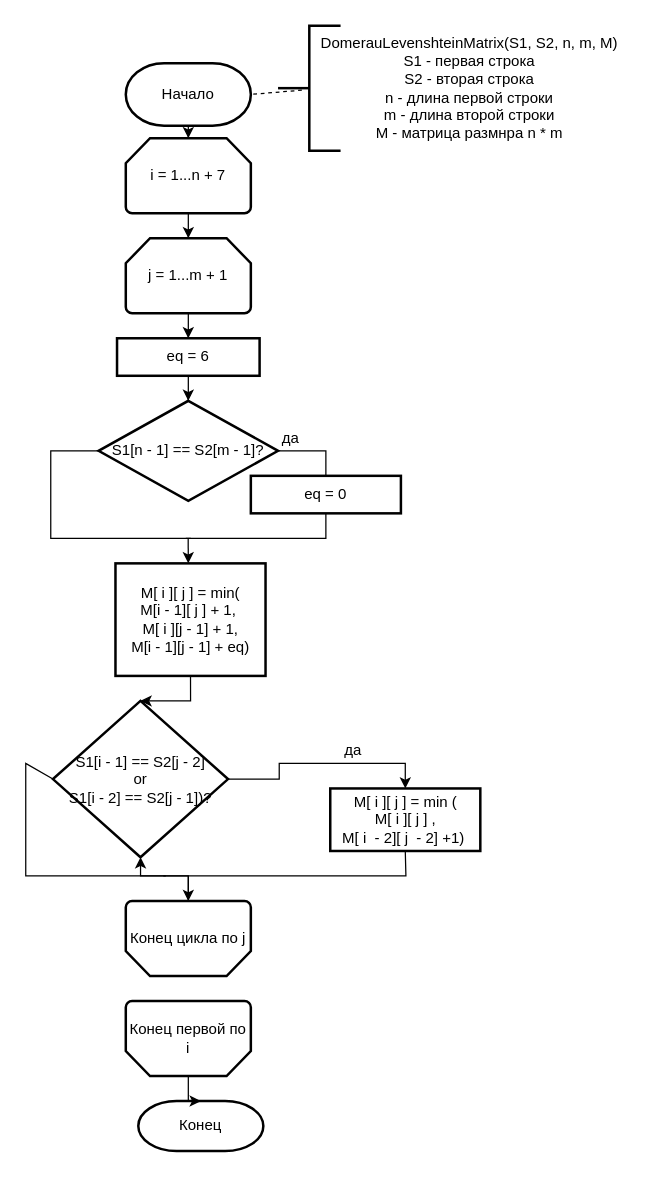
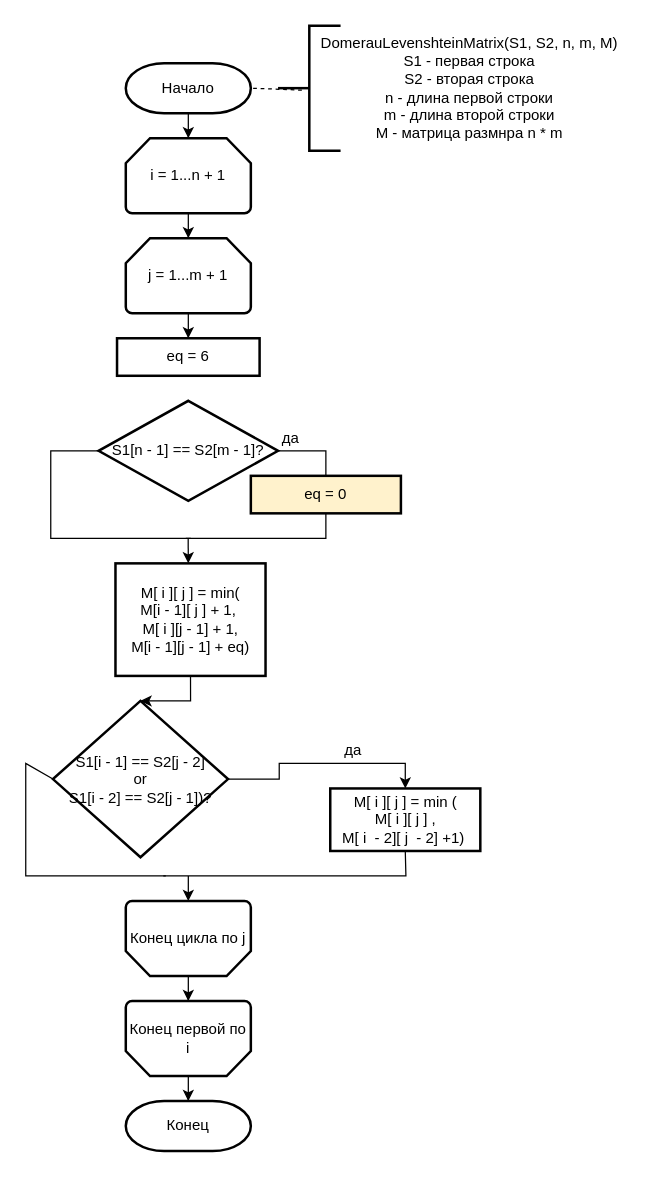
- <mxCell id="3" value="Начало" style="strokeWidth=2;html=1;shape=mxgraph.flowchart.terminator;whiteSpace=wrap;" parent="1" vertex="1"><mxGeometry x="100" y="50" width="100" height="50" as="geometry" /></mxCell>
+ <mxCell id="3" value="Начало" style="strokeWidth=2;html=1;shape=mxgraph.flowchart.terminator;whiteSpace=wrap;" parent="1" vertex="1"><mxGeometry x="100" y="50" width="100" height="40" as="geometry" /></mxCell>
- <mxCell id="8" value="i = 1...n + 7" style="strokeWidth=2;html=1;shape=mxgraph.flowchart.loop_limit;whiteSpace=wrap;" parent="1" vertex="1"><mxGeometry x="100" y="110" width="100" height="60" as="geometry" /></mxCell>
+ <mxCell id="8" value="i = 1...n + 1" style="strokeWidth=2;html=1;shape=mxgraph.flowchart.loop_limit;whiteSpace=wrap;" parent="1" vertex="1"><mxGeometry x="100" y="110" width="100" height="60" as="geometry" /></mxCell>
- <mxCell id="16" value="" style="edgeStyle=orthogonalEdgeStyle;rounded=0;orthogonalLoop=1;jettySize=auto;html=1;entryX=0.5;entryY=0;entryDx=0;entryDy=0;entryPerimeter=0;" parent="1" source="17" target="15" edge="1"><mxGeometry relative="1" as="geometry"><mxPoint x="152" y="300" as="targetPoint" /></mxGeometry></mxCell>
- <mxCell id="13" value="eq = 0" style="rounded=0;whiteSpace=wrap;html=1;absoluteArcSize=1;arcSize=14;strokeWidth=2;" parent="1" vertex="1"><mxGeometry x="200" y="380" width="120" height="30" as="geometry" /></mxCell>
+ <mxCell id="13" value="eq = 0" style="rounded=0;whiteSpace=wrap;html=1;absoluteArcSize=1;arcSize=14;strokeWidth=2;fillColor=#fff2cc;" parent="1" vertex="1"><mxGeometry x="200" y="380" width="120" height="30" as="geometry" /></mxCell>
- <mxCell id="11" value="" style="edgeStyle=orthogonalEdgeStyle;rounded=0;orthogonalLoop=1;jettySize=auto;html=1;" parent="1" source="12" target="28" edge="1"><mxGeometry relative="1" as="geometry" /></mxCell>
+ <mxCell id="11" value="" style="edgeStyle=orthogonalEdgeStyle;rounded=0;orthogonalLoop=1;jettySize=auto;html=1;" parent="1" source="12" target="6" edge="1"><mxGeometry relative="1" as="geometry" /></mxCell>
- <mxCell id="4" value="Конец" style="strokeWidth=2;html=1;shape=mxgraph.flowchart.terminator;whiteSpace=wrap;" parent="1" vertex="1"><mxGeometry x="110" y="880" width="100" height="40" as="geometry" /></mxCell>
+ <mxCell id="4" value="Конец" style="strokeWidth=2;html=1;shape=mxgraph.flowchart.terminator;whiteSpace=wrap;" parent="1" vertex="1"><mxGeometry x="100" y="880" width="100" height="40" as="geometry" /></mxCell>
